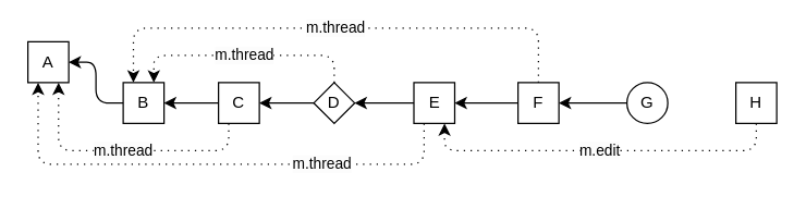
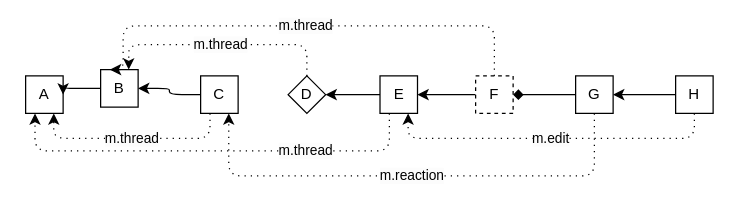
- <mxCell id="2" value="A" style="whiteSpace=wrap;html=1;aspect=fixed;" vertex="1" parent="1"><mxGeometry x="20" y="30" width="30" height="30" as="geometry" /></mxCell>
+ <mxCell id="2" value="A" style="whiteSpace=wrap;html=1;aspect=fixed;" vertex="1" parent="1"><mxGeometry x="20" y="60" width="30" height="30" as="geometry" /></mxCell>
- <mxCell id="4" value="B" style="whiteSpace=wrap;html=1;aspect=fixed;" vertex="1" parent="1"><mxGeometry x="90" y="60" width="30" height="30" as="geometry" /></mxCell>
+ <mxCell id="4" value="B" style="whiteSpace=wrap;html=1;aspect=fixed;" vertex="1" parent="1"><mxGeometry x="80" y="55" width="30" height="30" as="geometry" /></mxCell>
- <mxCell id="8" style="edgeStyle=orthogonalEdgeStyle;rounded=1;orthogonalLoop=1;jettySize=auto;html=1;exitX=0;exitY=0.5;exitDx=0;exitDy=0;entryX=1;entryY=0.5;entryDx=0;entryDy=0;fontFamily=Times New Roman;" edge="1" parent="1" source="10" target="7"><mxGeometry relative="1" as="geometry" /></mxCell>
- <mxCell id="16" value="F" style="whiteSpace=wrap;html=1;aspect=fixed;" vertex="1" parent="1"><mxGeometry x="380" y="60" width="30" height="30" as="geometry" /></mxCell>
+ <mxCell id="16" value="F" style="whiteSpace=wrap;html=1;aspect=fixed;dashed=1;" vertex="1" parent="1"><mxGeometry x="380" y="60" width="30" height="30" as="geometry" /></mxCell>
- <mxCell id="17" style="edgeStyle=orthogonalEdgeStyle;rounded=1;orthogonalLoop=1;jettySize=auto;html=1;exitX=0;exitY=0.5;exitDx=0;exitDy=0;entryX=1;entryY=0.5;entryDx=0;entryDy=0;fontFamily=Times New Roman;" edge="1" parent="1" source="19" target="16"><mxGeometry relative="1" as="geometry" /></mxCell>
+ <mxCell id="17" style="edgeStyle=orthogonalEdgeStyle;rounded=1;orthogonalLoop=1;jettySize=auto;html=1;exitX=0;exitY=0.5;exitDx=0;exitDy=0;entryX=1;entryY=0.5;entryDx=0;entryDy=0;fontFamily=Times New Roman;endArrow=diamond;" edge="1" parent="1" source="19" target="16"><mxGeometry relative="1" as="geometry" /></mxCell>
- <mxCell id="19" value="G" style="ellipse;whiteSpace=wrap;html=1;aspect=fixed;" vertex="1" parent="1"><mxGeometry x="460" y="60" width="30" height="30" as="geometry" /></mxCell>
+ <mxCell id="19" value="G" style="whiteSpace=wrap;html=1;aspect=fixed;" vertex="1" parent="1"><mxGeometry x="460" y="60" width="30" height="30" as="geometry" /></mxCell>
+ <mxCell id="20" style="edgeStyle=orthogonalEdgeStyle;rounded=0;orthogonalLoop=1;jettySize=auto;html=1;exitX=0;exitY=0.5;exitDx=0;exitDy=0;entryX=1;entryY=0.5;entryDx=0;entryDy=0;fontFamily=Times New Roman;" edge="1" parent="1" source="22" target="19"><mxGeometry relative="1" as="geometry" /></mxCell>
+ <mxCell id="18" value="m.reaction" style="edgeStyle=orthogonalEdgeStyle;rounded=1;jumpStyle=none;orthogonalLoop=1;jettySize=auto;html=1;exitX=0.5;exitY=1;exitDx=0;exitDy=0;entryX=0.75;entryY=1;entryDx=0;entryDy=0;dashed=1;dashPattern=1 4;labelBackgroundColor=#FCFCFC;fontFamily=Helvetica;" edge="1" parent="1" source="19" target="7"><mxGeometry relative="1" as="geometry"><Array as="points"><mxPoint x="475" y="140" /><mxPoint x="183" y="140" /></Array></mxGeometry></mxCell>
